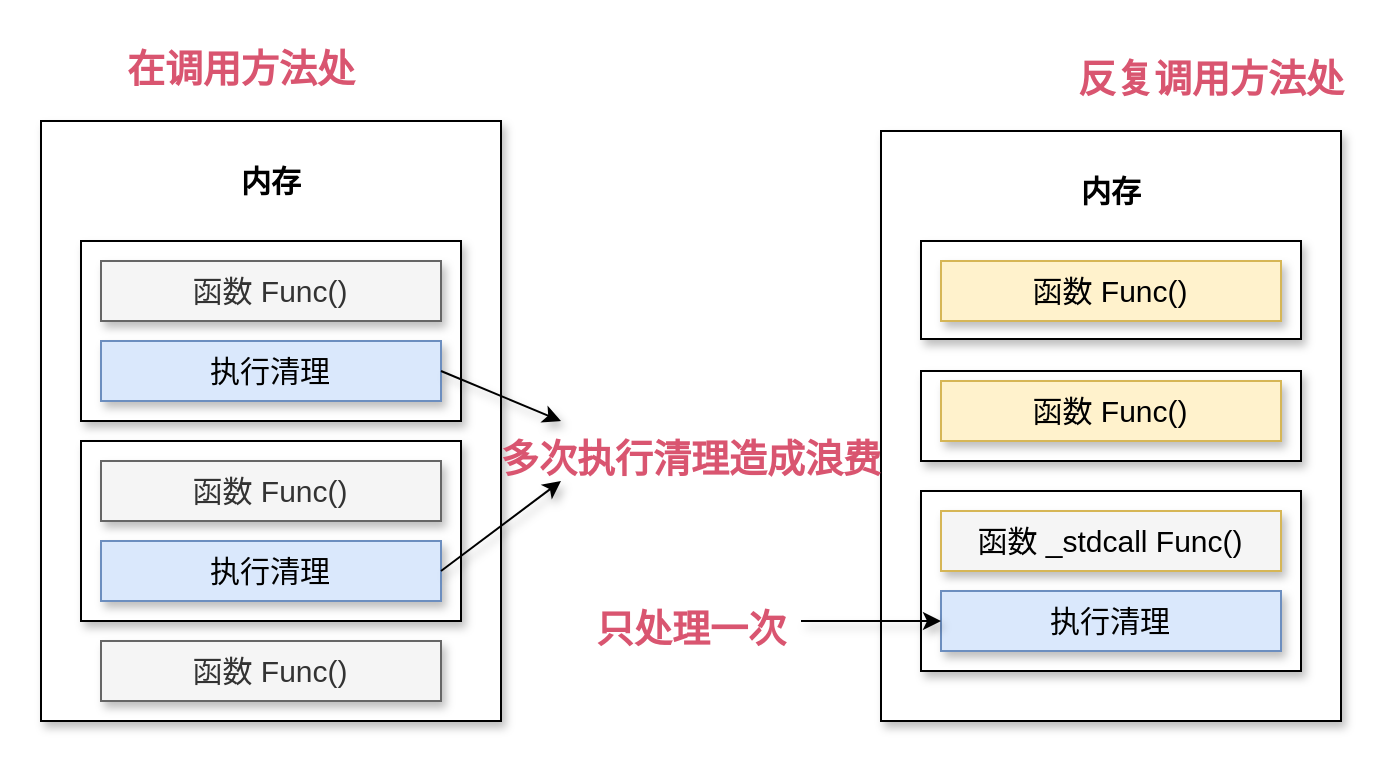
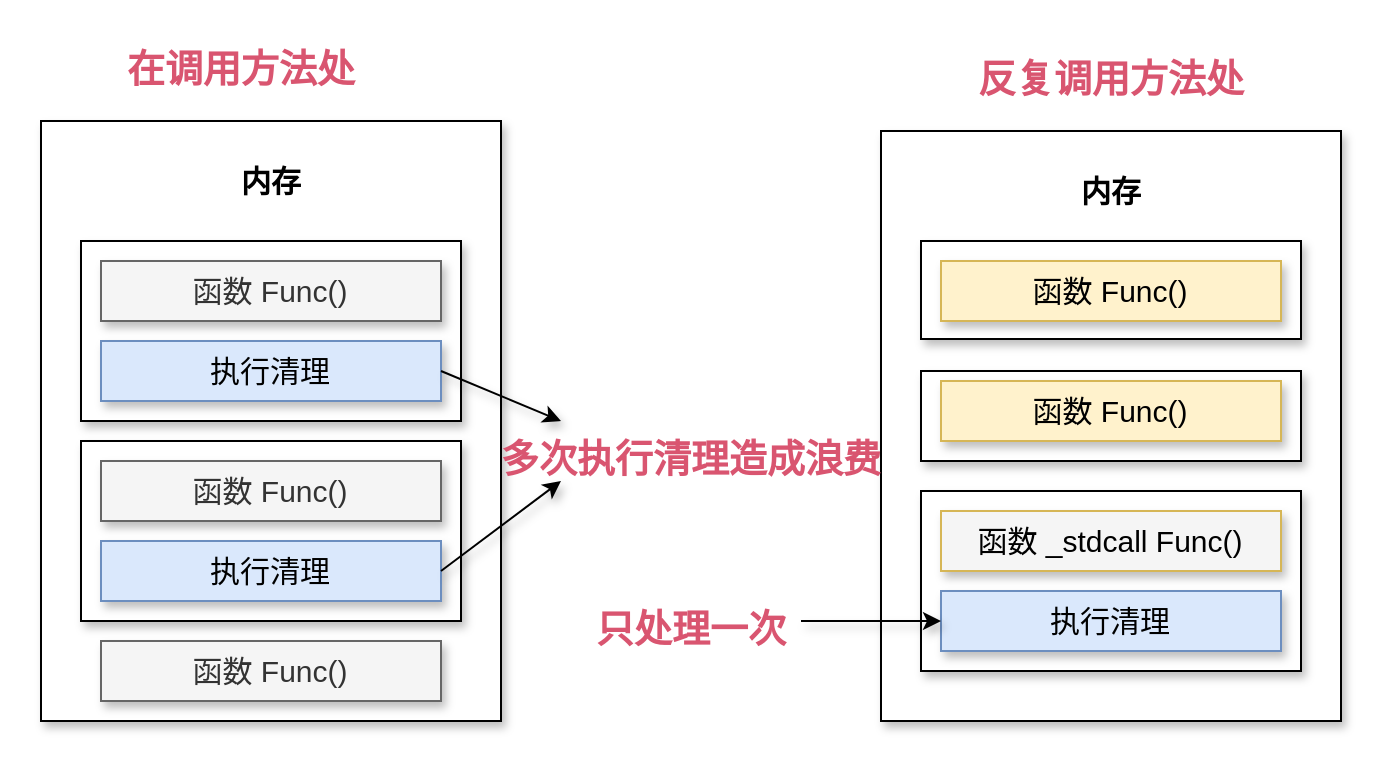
- <mxCell id="20" value="反复调用方法处" style="text;html=1;align=center;verticalAlign=middle;resizable=0;points=[];autosize=1;fontStyle=1;fontSize=19;shadow=1;fontColor=#D95570;" vertex="1" parent="1"><mxGeometry x="530" y="25" width="150" height="30" as="geometry" /></mxCell>
+ <mxCell id="20" value="反复调用方法处" style="text;html=1;align=center;verticalAlign=middle;resizable=0;points=[];autosize=1;fontStyle=1;fontSize=19;shadow=1;fontColor=#D95570;" vertex="1" parent="1"><mxGeometry x="480" y="25" width="150" height="30" as="geometry" /></mxCell>
